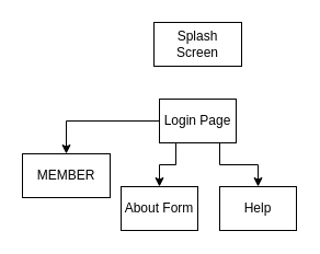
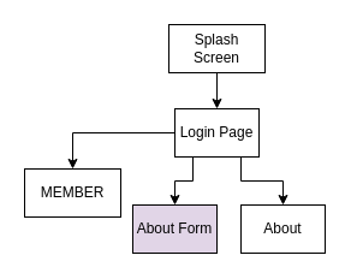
+ <mxCell id="7" style="edgeStyle=orthogonalEdgeStyle;rounded=0;orthogonalLoop=1;jettySize=auto;html=1;entryX=0.5;entryY=0;entryDx=0;entryDy=0;" edge="1" parent="1" source="8" target="5"><mxGeometry relative="1" as="geometry" /></mxCell>
- <mxCell id="9" value="About Form" style="rounded=0;whiteSpace=wrap;html=1;" vertex="1" parent="1"><mxGeometry x="110" y="170" width="70" height="40" as="geometry" /></mxCell>
+ <mxCell id="9" value="About Form" style="rounded=0;whiteSpace=wrap;html=1;fillColor=#e1d5e7;" vertex="1" parent="1"><mxGeometry x="110" y="170" width="70" height="40" as="geometry" /></mxCell>
- <mxCell id="10" value="Help" style="rounded=0;whiteSpace=wrap;html=1;" vertex="1" parent="1"><mxGeometry x="200" y="170" width="70" height="40" as="geometry" /></mxCell>
+ <mxCell id="10" value="About" style="rounded=0;whiteSpace=wrap;html=1;" vertex="1" parent="1"><mxGeometry x="200" y="170" width="70" height="40" as="geometry" /></mxCell>
